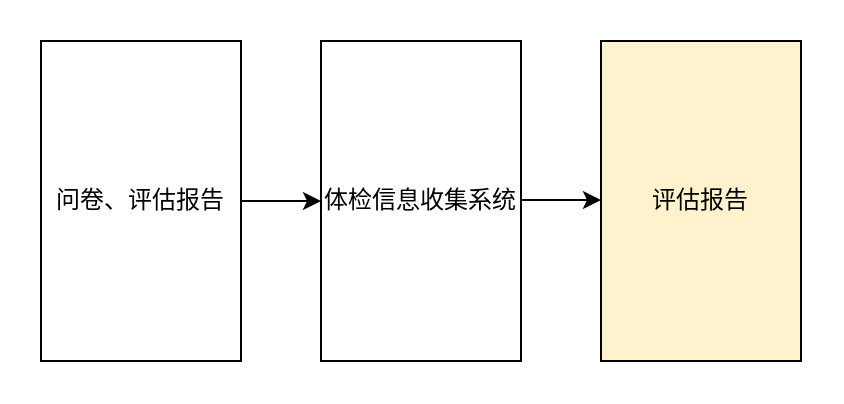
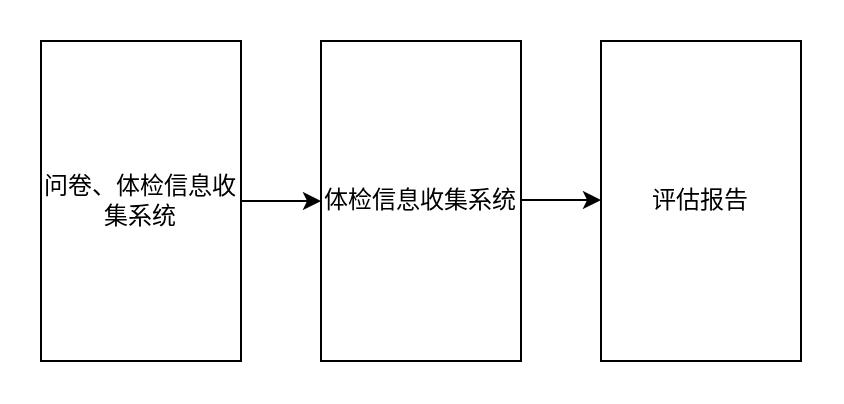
- <mxCell id="2" value="问卷、评估报告" style="rounded=0;whiteSpace=wrap;html=1;" vertex="1" parent="1"><mxGeometry x="20" y="20" width="100" height="160" as="geometry" /></mxCell>
+ <mxCell id="2" value="问卷、体检信息收集系统" style="rounded=0;whiteSpace=wrap;html=1;" vertex="1" parent="1"><mxGeometry x="20" y="20" width="100" height="160" as="geometry" /></mxCell>
- <mxCell id="5" value="评估报告" style="rounded=0;whiteSpace=wrap;html=1;fillColor=#fff2cc;" vertex="1" parent="1"><mxGeometry x="300" y="20" width="100" height="160" as="geometry" /></mxCell>
+ <mxCell id="5" value="评估报告" style="rounded=0;whiteSpace=wrap;html=1;" vertex="1" parent="1"><mxGeometry x="300" y="20" width="100" height="160" as="geometry" /></mxCell>
